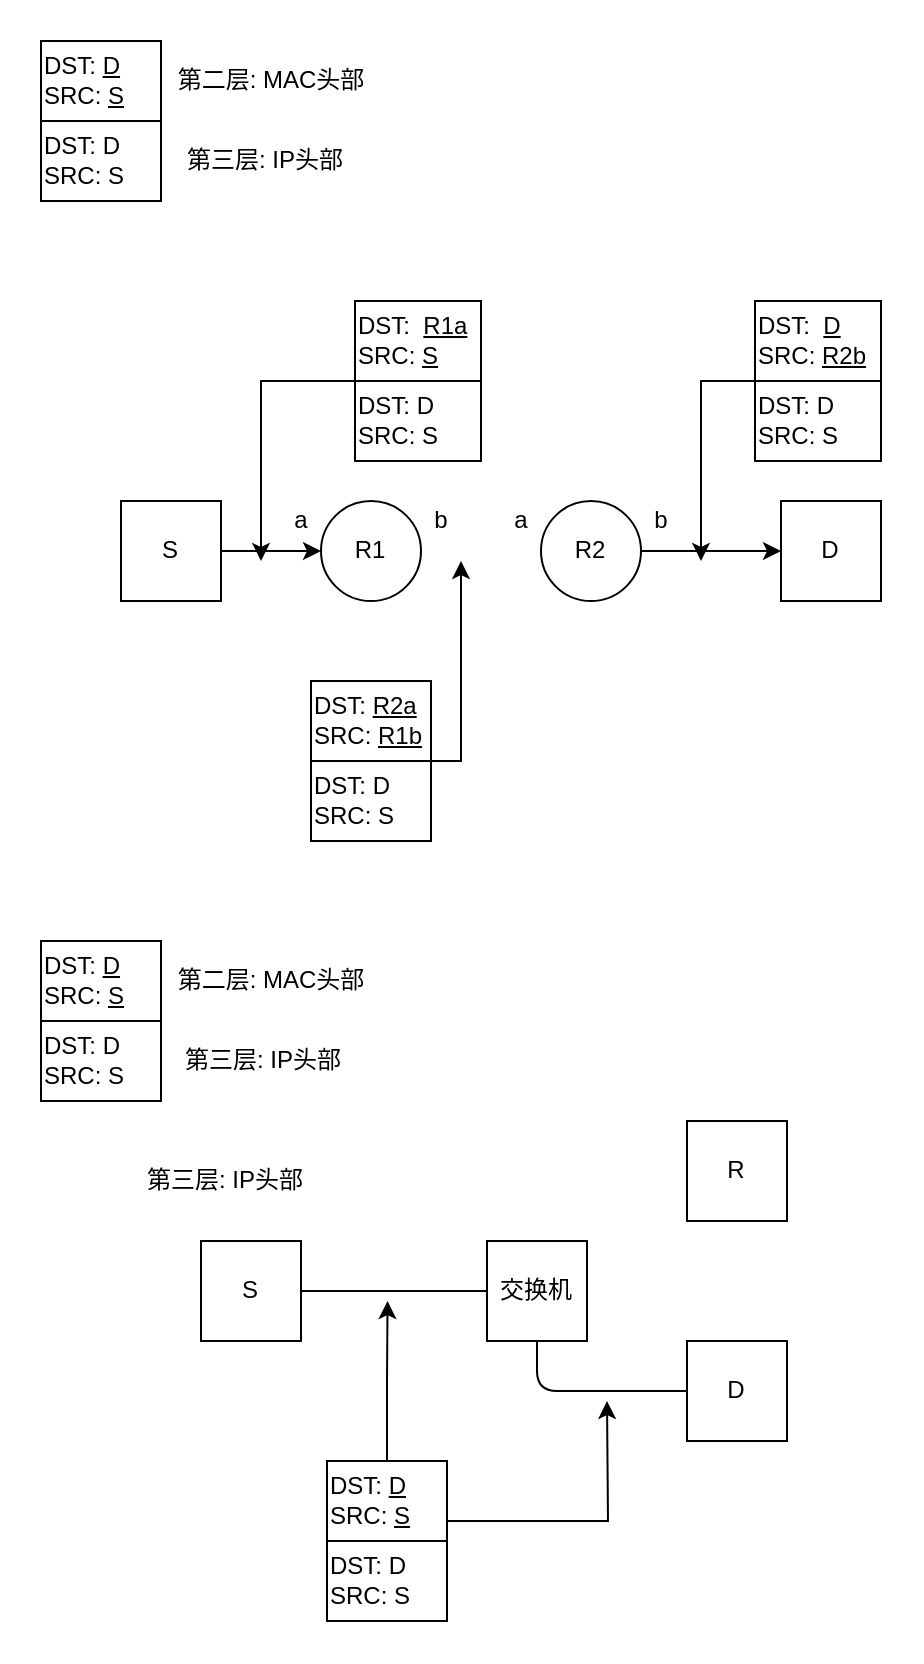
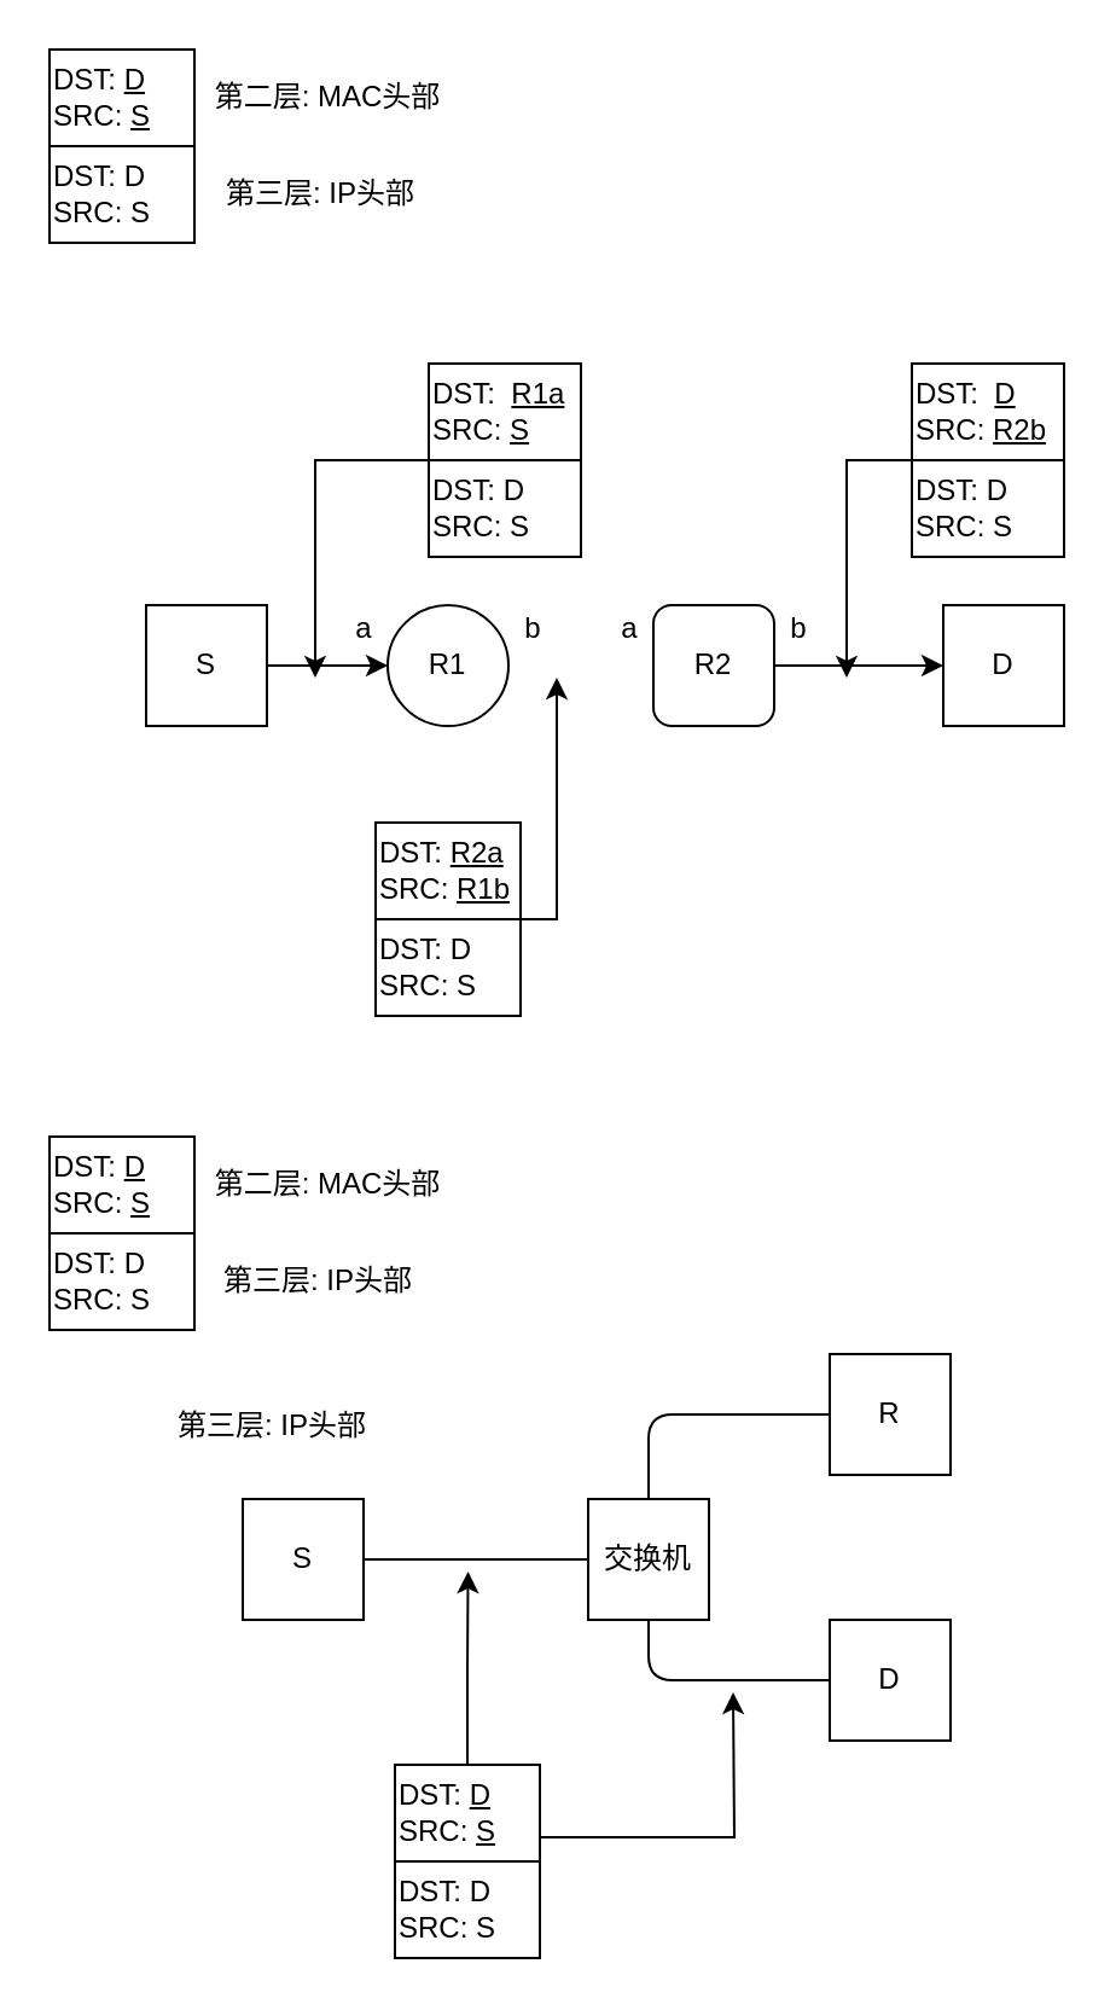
- <mxCell id="11" value="R2" style="ellipse;whiteSpace=wrap;html=1;aspect=fixed;" vertex="1" parent="1"><mxGeometry x="270" y="250" width="50" height="50" as="geometry" /></mxCell>
+ <mxCell id="11" value="R2" style="whiteSpace=wrap;html=1;aspect=fixed;rounded=1;" vertex="1" parent="1"><mxGeometry x="270" y="250" width="50" height="50" as="geometry" /></mxCell>
+ <mxCell id="34" value="" style="endArrow=none;html=1;exitX=0.5;exitY=0;exitDx=0;exitDy=0;entryX=0;entryY=0.5;entryDx=0;entryDy=0;" edge="1" parent="1" source="27" target="28"><mxGeometry width="50" height="50" relative="1" as="geometry"><mxPoint x="243" y="610" as="sourcePoint" /><mxPoint x="293" y="560" as="targetPoint" /><Array as="points"><mxPoint x="268" y="585" /></Array></mxGeometry></mxCell>
